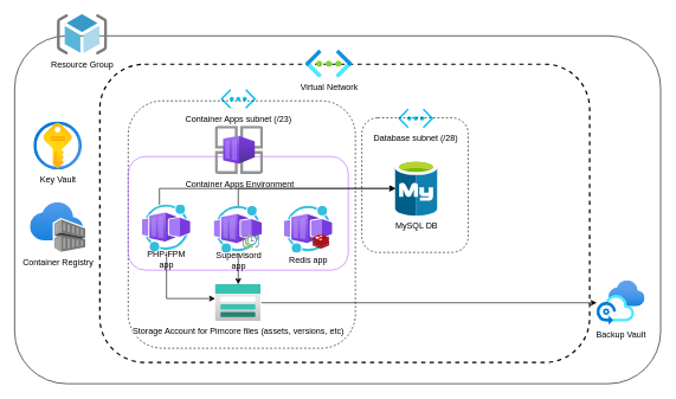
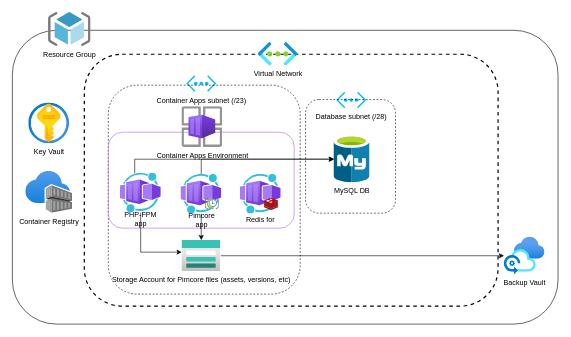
- <mxCell id="33" value="Supervisord app" style="text;strokeColor=none;align=center;fillColor=none;html=1;verticalAlign=middle;whiteSpace=wrap;rounded=0;" vertex="1" parent="29"><mxGeometry x="5" y="61" width="60" height="30" as="geometry" /></mxCell>
+ <mxCell id="33" value="Pimcore app" style="text;strokeColor=none;align=center;fillColor=none;html=1;verticalAlign=middle;whiteSpace=wrap;rounded=0;" vertex="1" parent="29"><mxGeometry x="5" y="61" width="60" height="30" as="geometry" /></mxCell>
- <mxCell id="38" value="Redis app" style="text;strokeColor=none;align=center;fillColor=none;html=1;verticalAlign=middle;whiteSpace=wrap;rounded=0;" vertex="1" parent="34"><mxGeometry x="4" y="61" width="60" height="30" as="geometry" /></mxCell>
+ <mxCell id="38" value="Redis for" style="text;strokeColor=none;align=center;fillColor=none;html=1;verticalAlign=middle;whiteSpace=wrap;rounded=0;" vertex="1" parent="34"><mxGeometry x="4" y="61" width="60" height="30" as="geometry" /></mxCell>
